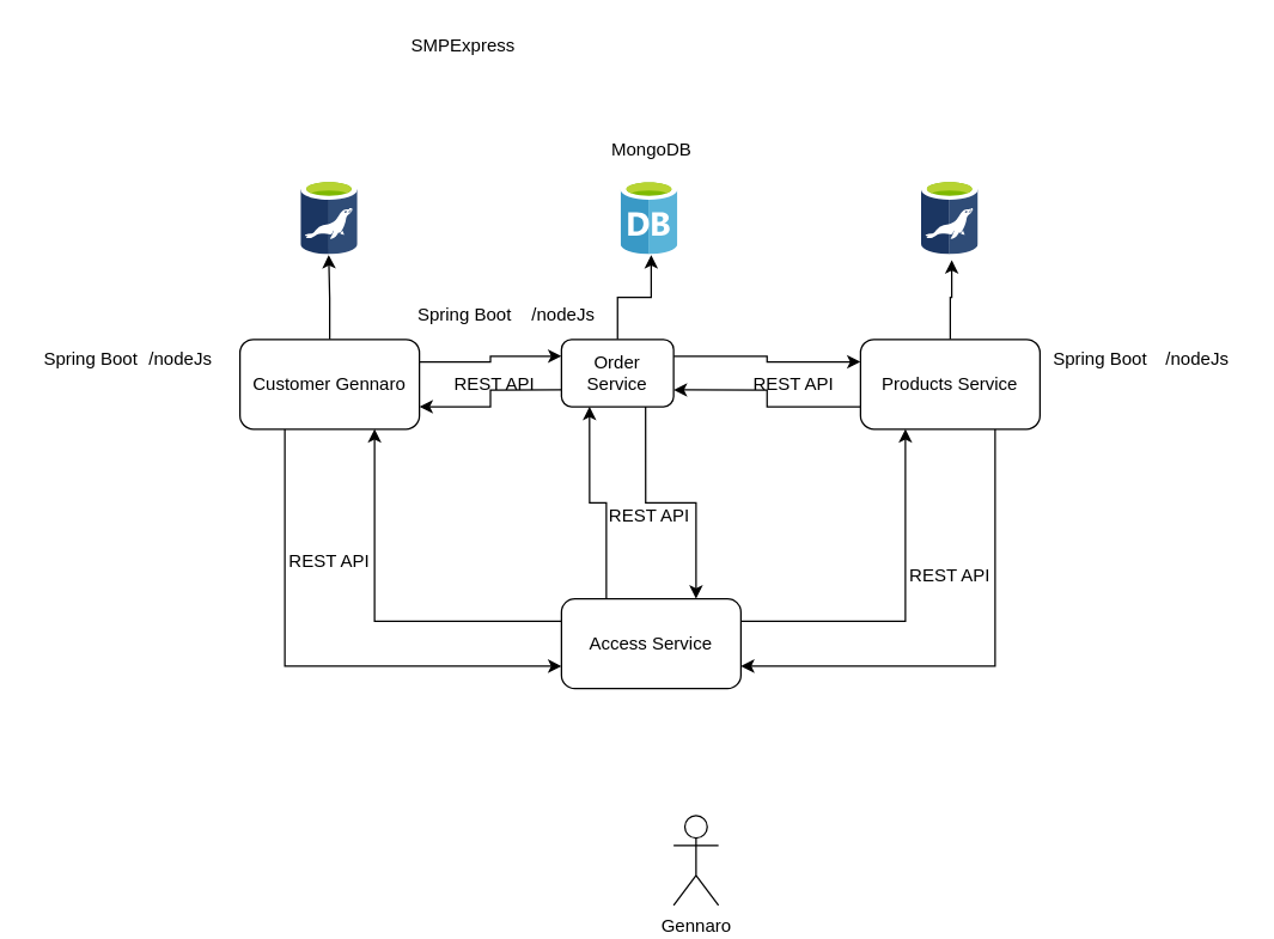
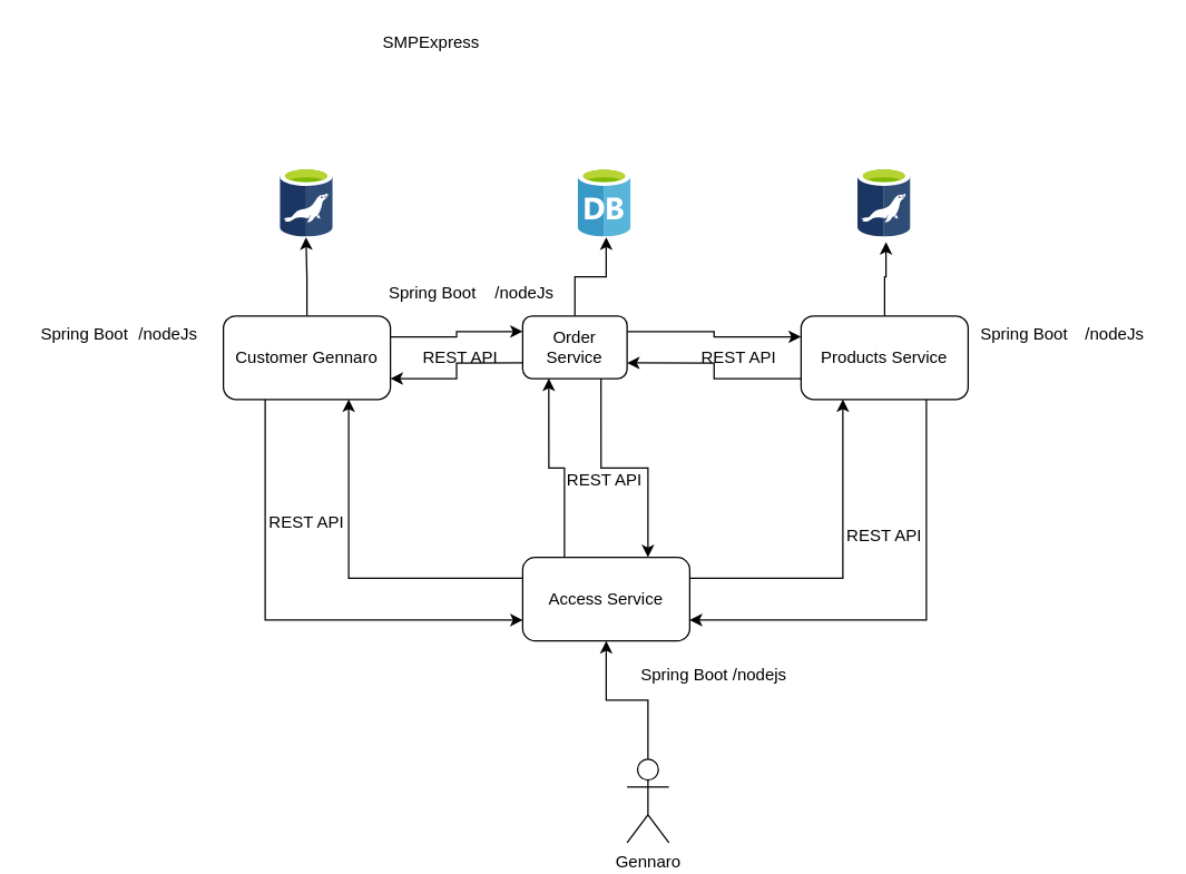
- <mxCell id="20" value="MongoDB" style="text;html=1;align=center;verticalAlign=middle;resizable=0;points=[];autosize=1;strokeColor=none;fillColor=none;" vertex="1" parent="1"><mxGeometry x="400" y="90" width="70" height="20" as="geometry" /></mxCell>
+ <mxCell id="35" value="Spring Boot /nodejs" style="text;html=1;strokeColor=none;fillColor=none;align=center;verticalAlign=middle;whiteSpace=wrap;rounded=0;" vertex="1" parent="1"><mxGeometry x="450" y="470" width="125" height="30" as="geometry" /></mxCell>
+ <mxCell id="32" style="edgeStyle=orthogonalEdgeStyle;rounded=0;orthogonalLoop=1;jettySize=auto;html=1;exitX=0.5;exitY=0;exitDx=0;exitDy=0;exitPerimeter=0;entryX=0.5;entryY=1;entryDx=0;entryDy=0;" edge="1" parent="1" source="33" target="31"><mxGeometry relative="1" as="geometry" /></mxCell>
